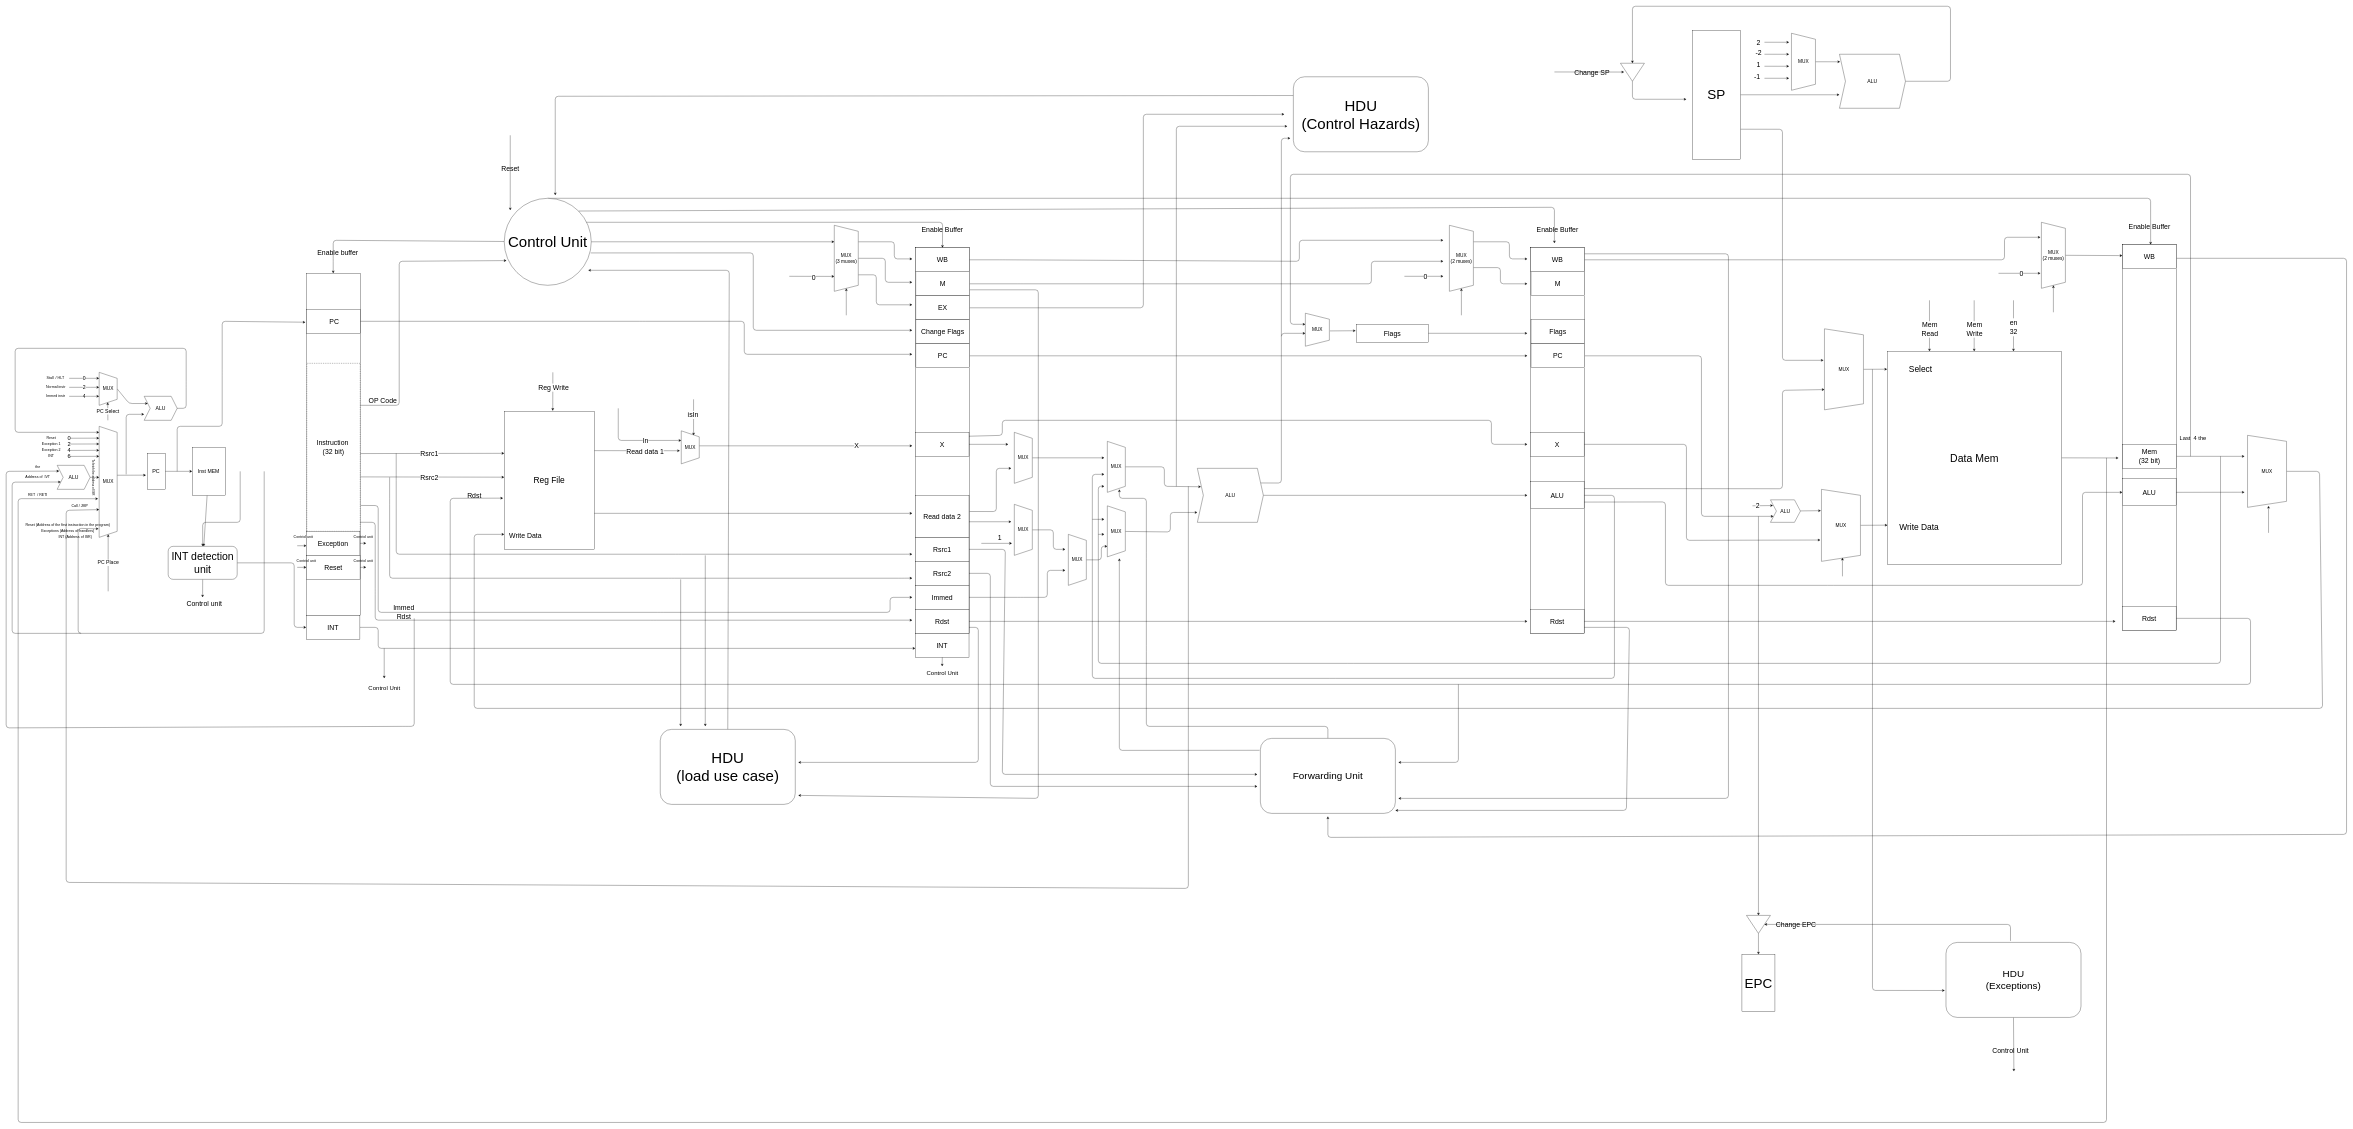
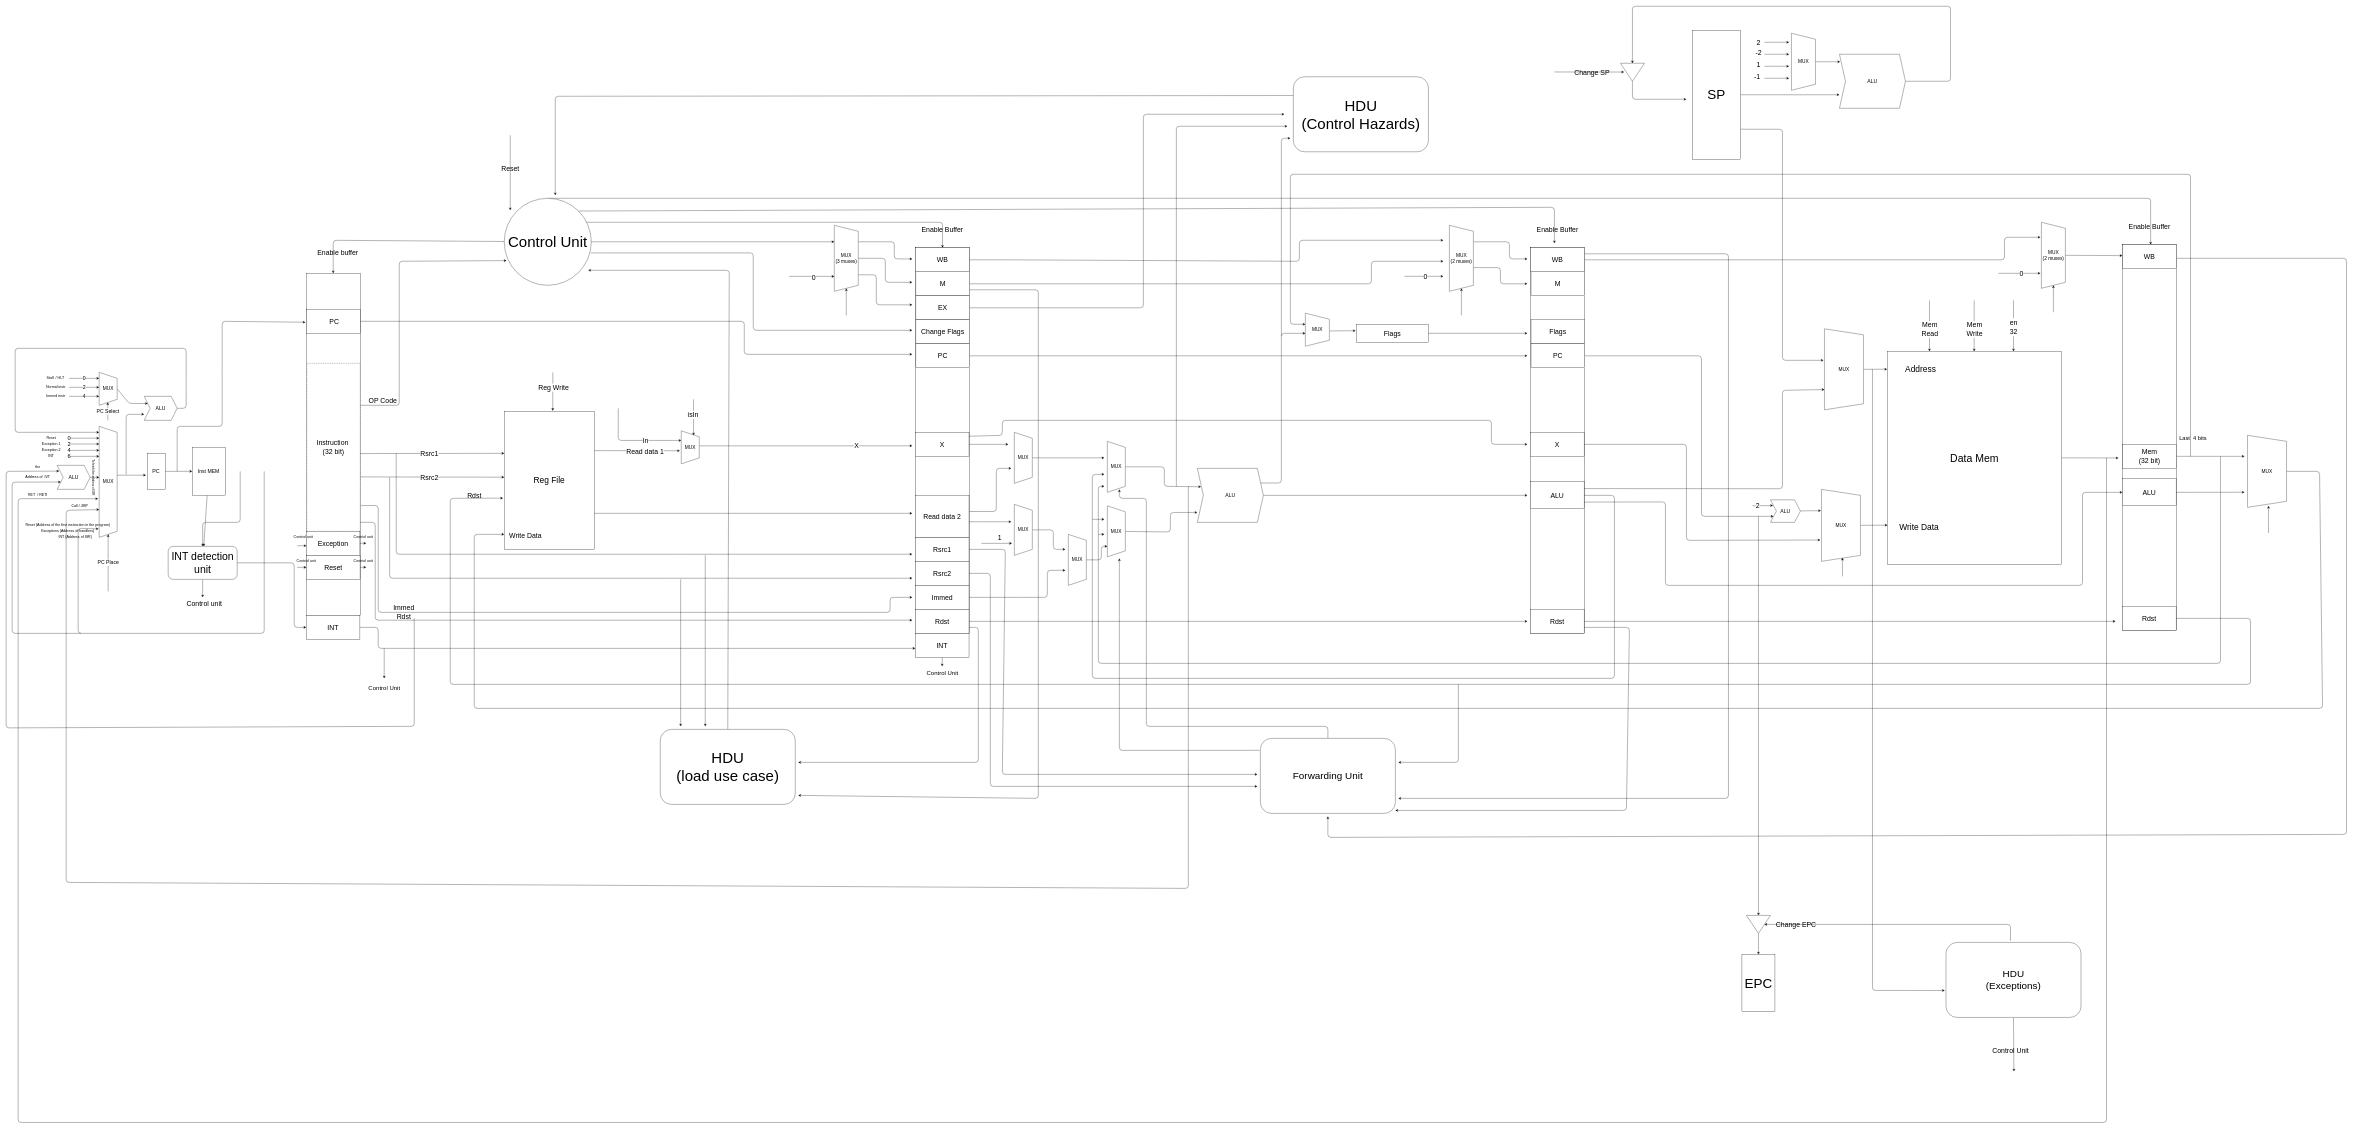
- <mxCell id="150" value="&lt;font style=&quot;font-size: 28px&quot;&gt;Select&lt;/font&gt;" style="text;html=1;align=center;verticalAlign=middle;resizable=0;points=[];autosize=1;strokeColor=none;fontSize=23;" parent="1" vertex="1"><mxGeometry x="6340" y="1215" width="120" height="30" as="geometry" /></mxCell>
+ <mxCell id="150" value="&lt;font style=&quot;font-size: 28px&quot;&gt;Address&lt;/font&gt;" style="text;html=1;align=center;verticalAlign=middle;resizable=0;points=[];autosize=1;strokeColor=none;fontSize=23;" parent="1" vertex="1"><mxGeometry x="6340" y="1215" width="120" height="30" as="geometry" /></mxCell>
- <mxCell id="228" value="&lt;font style=&quot;font-size: 19px&quot;&gt;Last&amp;nbsp; 4 the&lt;/font&gt;" style="text;html=1;align=center;verticalAlign=middle;resizable=0;points=[];autosize=1;strokeColor=none;" parent="1" vertex="1"><mxGeometry x="7253" y="1450" width="110" height="20" as="geometry" /></mxCell>
+ <mxCell id="228" value="&lt;font style=&quot;font-size: 19px&quot;&gt;Last&amp;nbsp; 4 bits&lt;/font&gt;" style="text;html=1;align=center;verticalAlign=middle;resizable=0;points=[];autosize=1;strokeColor=none;" parent="1" vertex="1"><mxGeometry x="7253" y="1450" width="110" height="20" as="geometry" /></mxCell>
